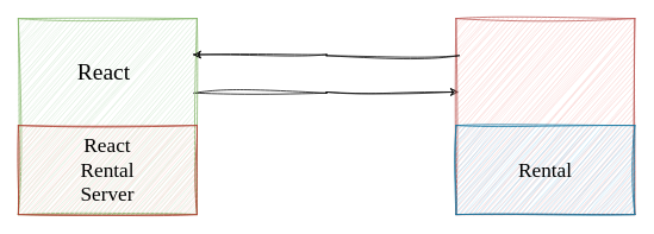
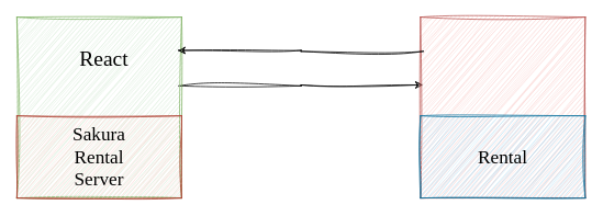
- <mxCell id="7" value="&lt;font style=&quot;font-size: 26px;&quot;&gt;React&lt;/font&gt;" style="text;strokeColor=none;align=center;fillColor=none;html=1;verticalAlign=middle;whiteSpace=wrap;rounded=0;fontFamily=Architects Daughter;fontSource=https%3A%2F%2Ffonts.googleapis.com%2Fcss%3Ffamily%3DArchitects%2BDaughter;" vertex="1" parent="1"><mxGeometry x="78" y="60" width="76" height="40" as="geometry" /></mxCell>
+ <mxCell id="7" value="&lt;font style=&quot;font-size: 26px;&quot;&gt;React&lt;/font&gt;" style="text;strokeColor=none;align=center;fillColor=none;html=1;verticalAlign=middle;whiteSpace=wrap;rounded=0;fontFamily=Architects Daughter;fontSource=https%3A%2F%2Ffonts.googleapis.com%2Fcss%3Ffamily%3DArchitects%2BDaughter;" vertex="1" parent="1"><mxGeometry x="88" y="50" width="76" height="40" as="geometry" /></mxCell>
- <mxCell id="9" value="&lt;font style=&quot;font-size: 23px;&quot;&gt;React&lt;/font&gt;&lt;div&gt;&lt;font style=&quot;font-size: 23px;&quot;&gt;Rental&lt;br&gt;Server&lt;/font&gt;&lt;/div&gt;" style="text;strokeColor=none;align=center;fillColor=none;html=1;verticalAlign=middle;whiteSpace=wrap;rounded=0;fontFamily=Architects Daughter;fontSource=https%3A%2F%2Ffonts.googleapis.com%2Fcss%3Ffamily%3DArchitects%2BDaughter;" vertex="1" parent="1"><mxGeometry x="86" y="165" width="68" height="50" as="geometry" /></mxCell>
+ <mxCell id="9" value="&lt;font style=&quot;font-size: 23px;&quot;&gt;Sakura&lt;/font&gt;&lt;div&gt;&lt;font style=&quot;font-size: 23px;&quot;&gt;Rental&lt;br&gt;Server&lt;/font&gt;&lt;/div&gt;" style="text;strokeColor=none;align=center;fillColor=none;html=1;verticalAlign=middle;whiteSpace=wrap;rounded=0;fontFamily=Architects Daughter;fontSource=https%3A%2F%2Ffonts.googleapis.com%2Fcss%3Ffamily%3DArchitects%2BDaughter;" vertex="1" parent="1"><mxGeometry x="86" y="165" width="68" height="50" as="geometry" /></mxCell>
